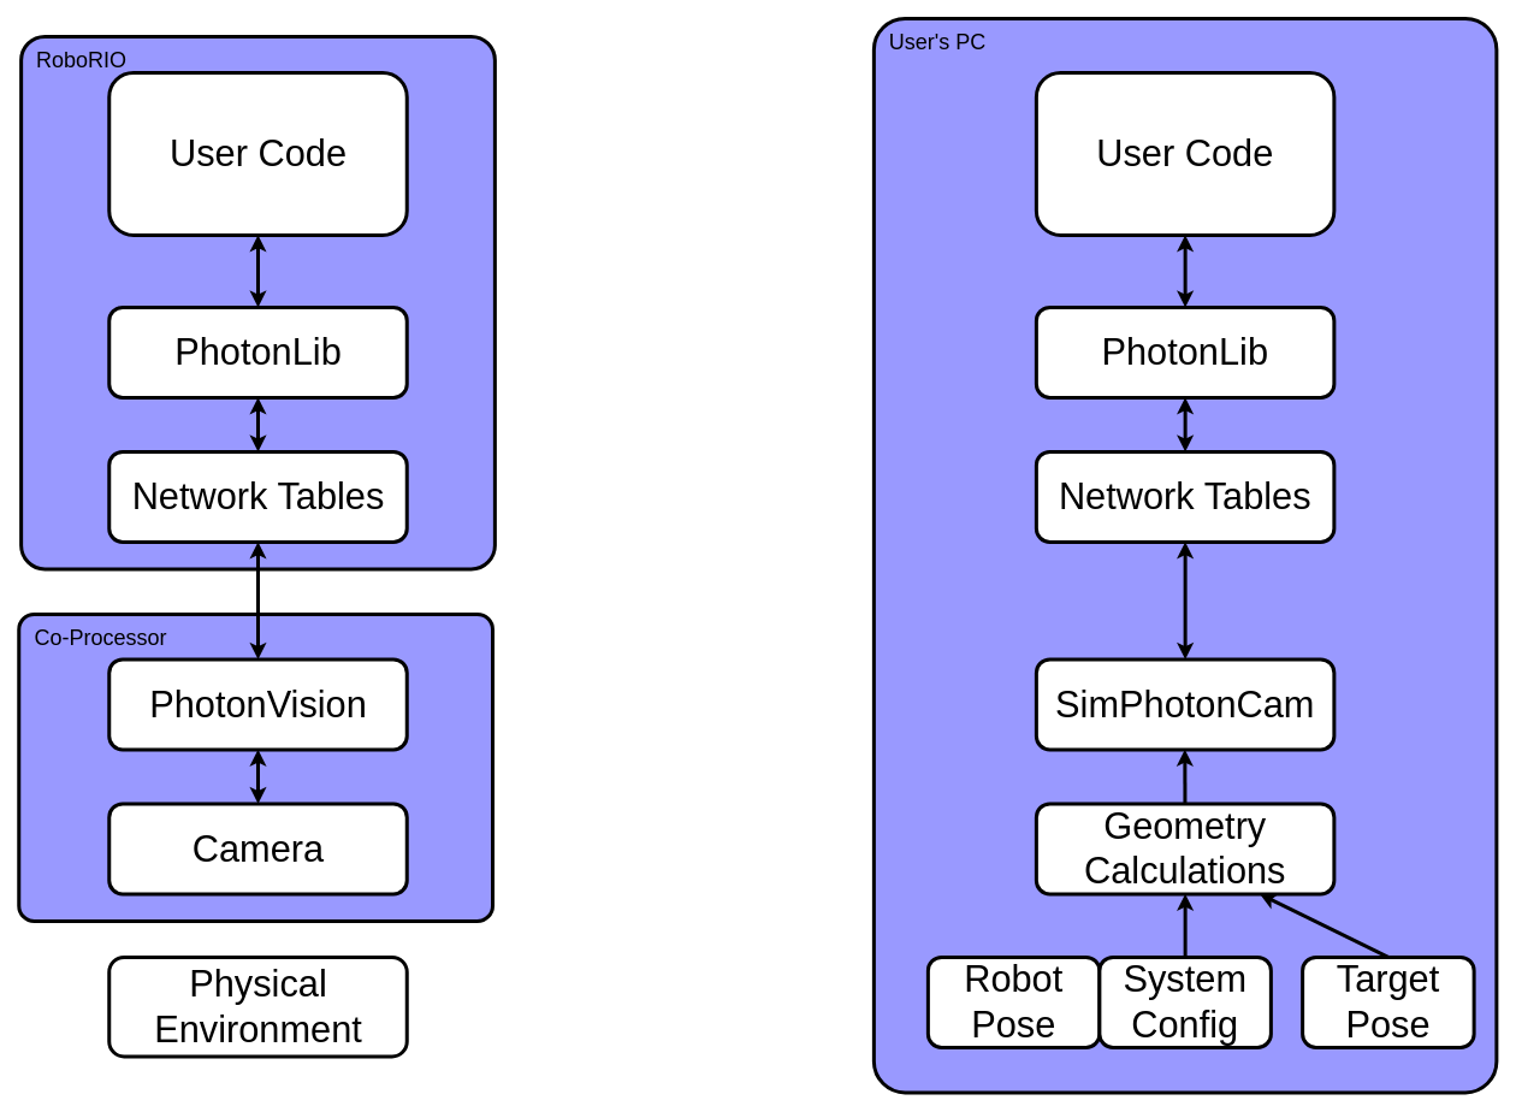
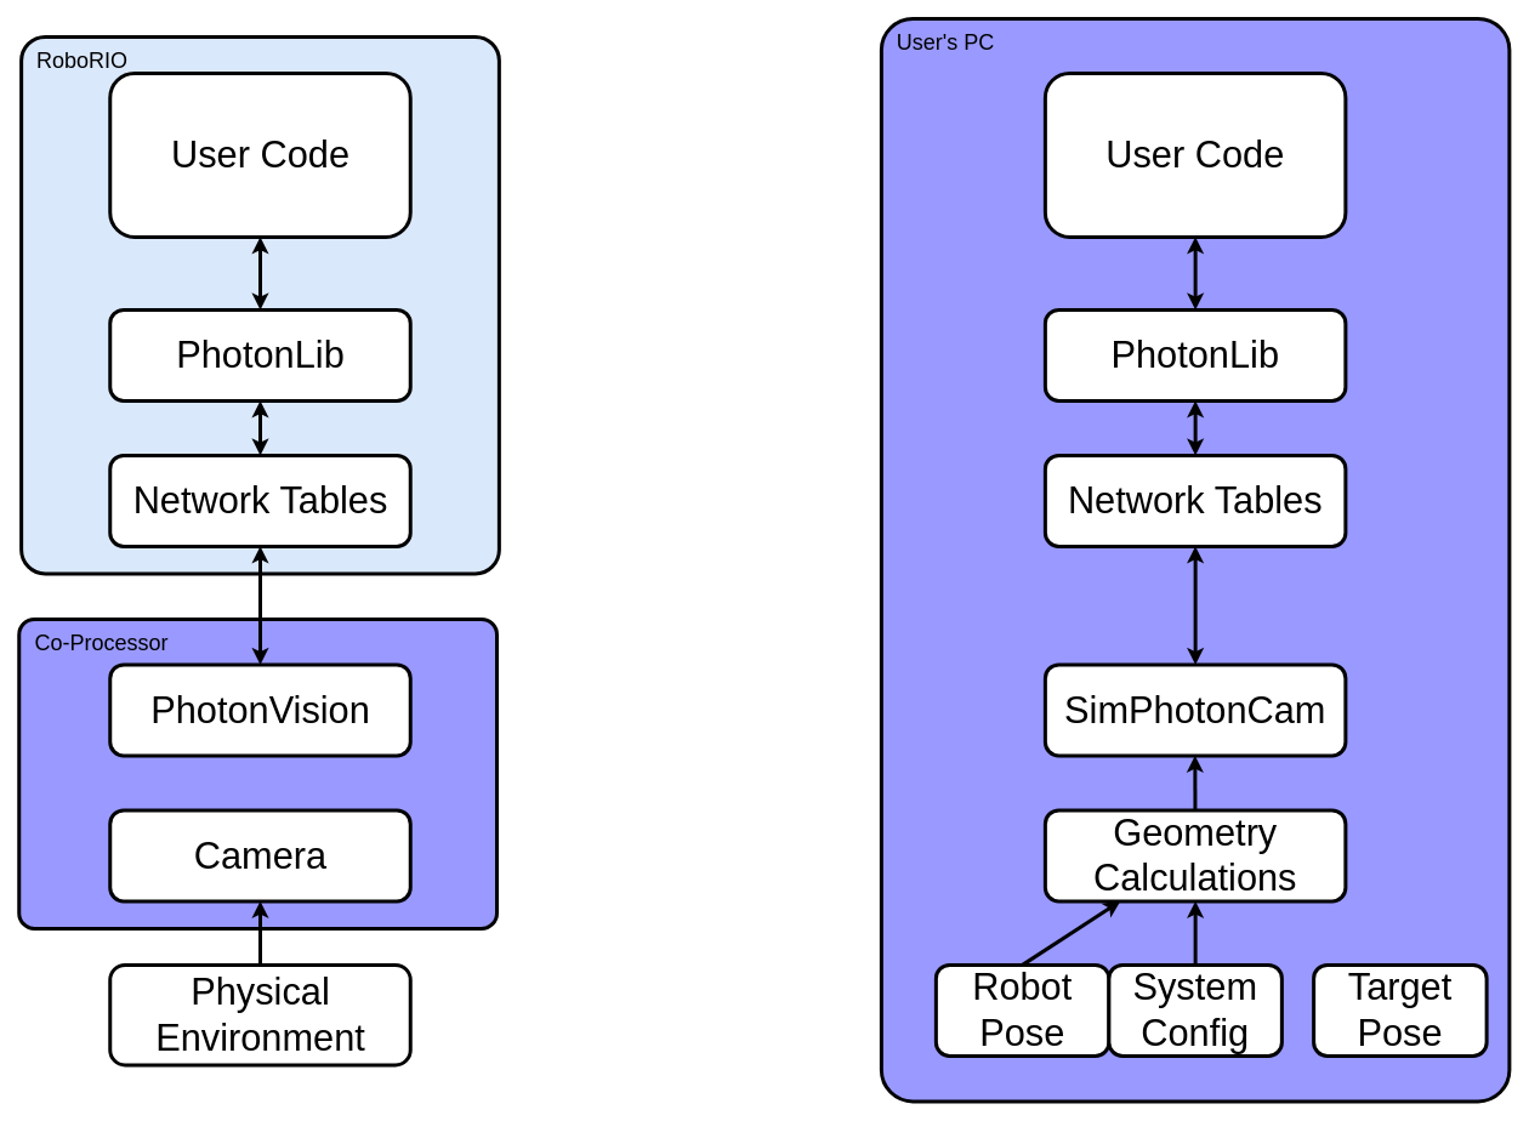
- <mxCell id="4" value="&lt;font style=&quot;font-size: 24px&quot;&gt;RoboRIO&lt;/font&gt;" style="rounded=1;whiteSpace=wrap;html=1;shadow=0;glass=0;labelBackgroundColor=none;comic=0;sketch=0;strokeWidth=4;fontSize=44;align=left;fillColor=#9999FF;arcSize=5;labelPosition=center;verticalLabelPosition=middle;verticalAlign=top;spacing=2;spacingLeft=15;spacingTop=-14;" vertex="1" parent="1"><mxGeometry x="23" y="40" width="525" height="590" as="geometry" /></mxCell>
+ <mxCell id="4" value="&lt;font style=&quot;font-size: 24px&quot;&gt;RoboRIO&lt;/font&gt;" style="rounded=1;whiteSpace=wrap;html=1;shadow=0;glass=0;labelBackgroundColor=none;comic=0;sketch=0;strokeWidth=4;fontSize=44;align=left;fillColor=#dae8fc;arcSize=5;labelPosition=center;verticalLabelPosition=middle;verticalAlign=top;spacing=2;spacingLeft=15;spacingTop=-14;" vertex="1" parent="1"><mxGeometry x="23" y="40" width="525" height="590" as="geometry" /></mxCell>
- <mxCell id="25" value="" style="endArrow=classic;startArrow=classic;html=1;fontSize=44;strokeWidth=4;exitX=0.5;exitY=0;exitDx=0;exitDy=0;entryX=0.5;entryY=1;entryDx=0;entryDy=0;" edge="1" parent="1" source="9" target="8"><mxGeometry width="50" height="50" relative="1" as="geometry"><mxPoint x="282.58" y="900" as="sourcePoint" /><mxPoint x="282.58" y="850" as="targetPoint" /></mxGeometry></mxCell>
- <mxCell id="28" value="" style="endArrow=classic;startArrow=none;html=1;fontSize=44;strokeWidth=4;startFill=0;entryX=0.75;entryY=1;entryDx=0;entryDy=0;exitX=0.5;exitY=0;exitDx=0;exitDy=0;" edge="1" parent="1" source="14" target="12"><mxGeometry width="50" height="50" relative="1" as="geometry"><mxPoint x="1508" y="1040" as="sourcePoint" /><mxPoint x="1615.5" y="950" as="targetPoint" /></mxGeometry></mxCell>
+ <mxCell id="27" value="" style="endArrow=classic;startArrow=none;html=1;fontSize=44;strokeWidth=4;startFill=0;entryX=0.25;entryY=1;entryDx=0;entryDy=0;exitX=0.5;exitY=0;exitDx=0;exitDy=0;" edge="1" parent="1" source="13" target="12"><mxGeometry width="50" height="50" relative="1" as="geometry"><mxPoint x="1158.219" y="1060" as="sourcePoint" /><mxPoint x="1158" y="1000" as="targetPoint" /></mxGeometry></mxCell>
+ <mxCell id="26" value="" style="endArrow=classic;startArrow=none;html=1;fontSize=44;strokeWidth=4;startFill=0;entryX=0.5;entryY=1;entryDx=0;entryDy=0;" edge="1" parent="1" source="10" target="9"><mxGeometry width="50" height="50" relative="1" as="geometry"><mxPoint x="282.58" y="1050" as="sourcePoint" /><mxPoint x="282.58" y="1000" as="targetPoint" /></mxGeometry></mxCell>
